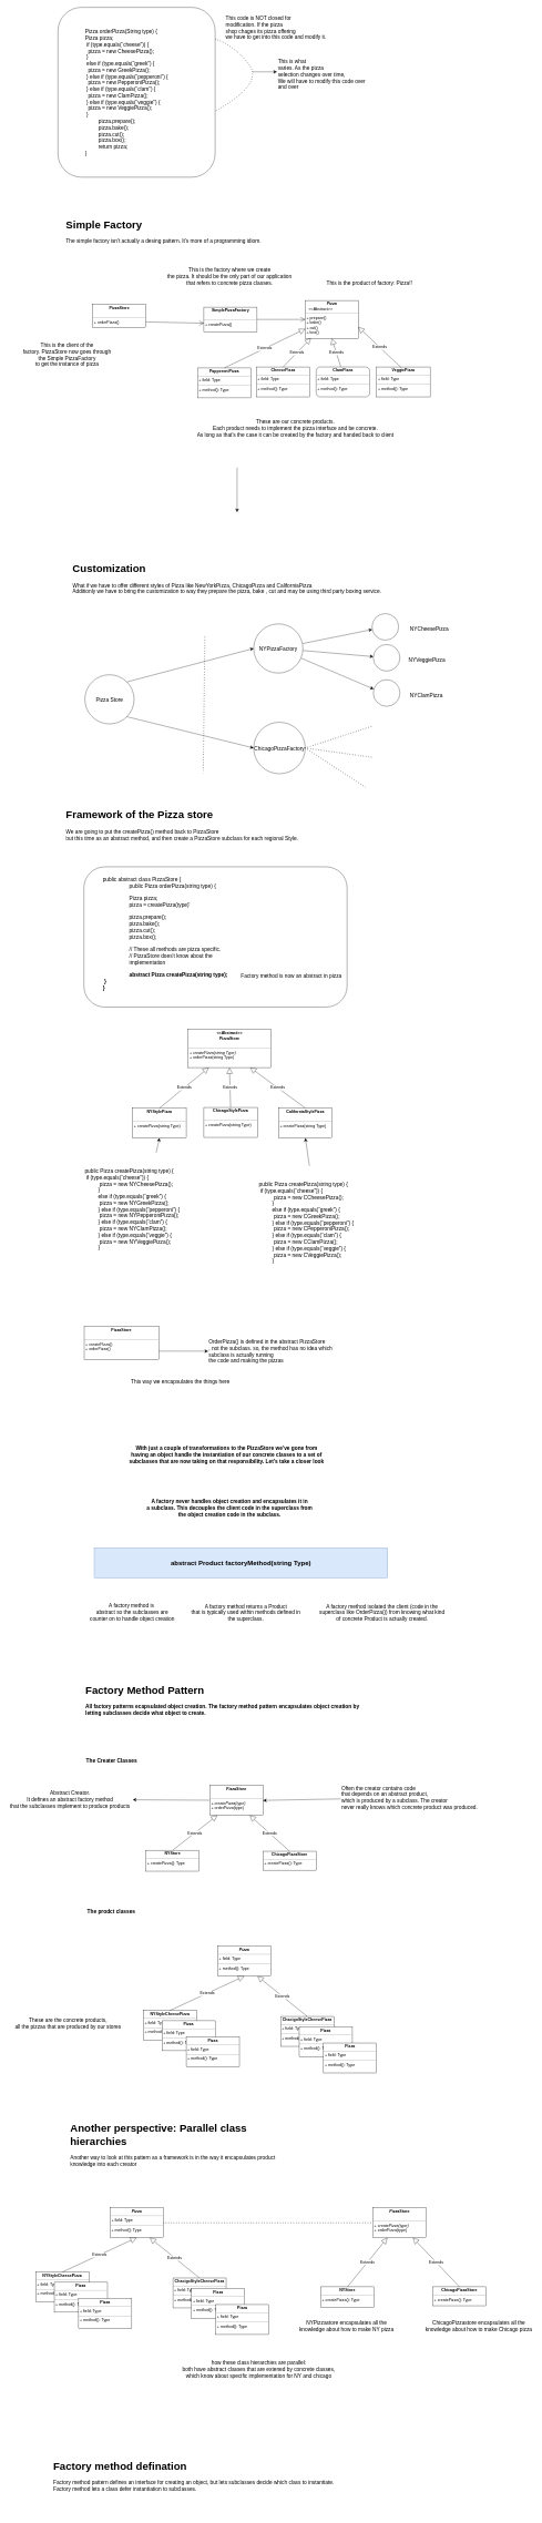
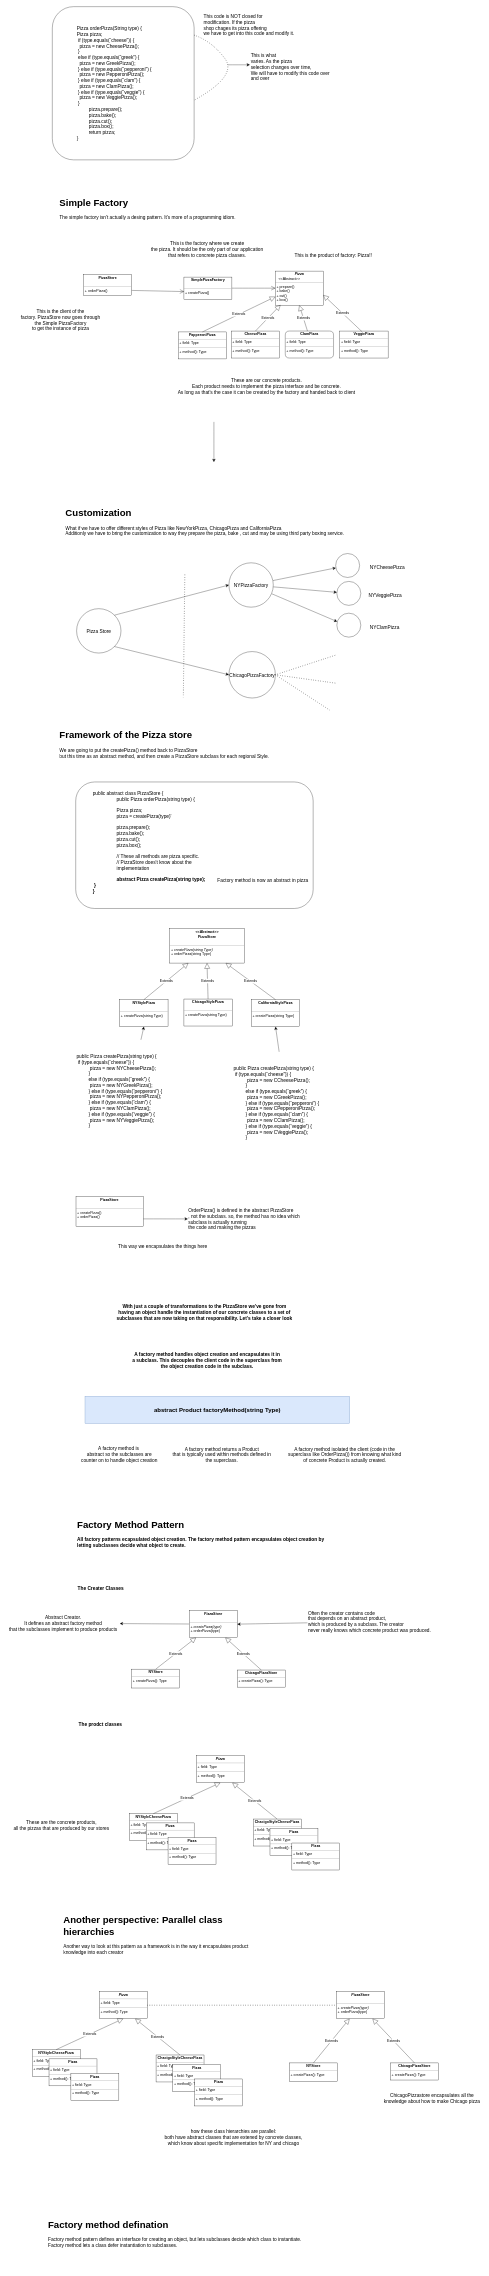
- <mxCell id="65" value="&lt;div&gt;&lt;b&gt;A factory never handles object creation and encapsulates it in&lt;/b&gt;&lt;/div&gt;&lt;div&gt;&lt;b&gt;a subclass. This decouples the client code in the superclass from&lt;/b&gt;&lt;/div&gt;&lt;div&gt;&lt;b&gt;the object creation code in the subclass.&lt;/b&gt;&lt;/div&gt;" style="text;html=1;strokeColor=none;fillColor=none;align=center;verticalAlign=middle;whiteSpace=wrap;rounded=0;fontSize=16;" vertex="1" parent="1"><mxGeometry x="248.5" y="4489" width="883" height="91" as="geometry" /></mxCell>
+ <mxCell id="65" value="&lt;div&gt;&lt;b&gt;A factory method handles object creation and encapsulates it in&lt;/b&gt;&lt;/div&gt;&lt;div&gt;&lt;b&gt;a subclass. This decouples the client code in the superclass from&lt;/b&gt;&lt;/div&gt;&lt;div&gt;&lt;b&gt;the object creation code in the subclass.&lt;/b&gt;&lt;/div&gt;" style="text;html=1;strokeColor=none;fillColor=none;align=center;verticalAlign=middle;whiteSpace=wrap;rounded=0;fontSize=16;" vertex="1" parent="1"><mxGeometry x="248.5" y="4489" width="883" height="91" as="geometry" /></mxCell>
- <mxCell id="109" value="NYPizzastore encapsulates all the&lt;br&gt;knowledge about how to make NY pizza" style="text;html=1;align=center;verticalAlign=middle;resizable=0;points=[];autosize=1;strokeColor=none;fillColor=none;fontSize=16;" vertex="1" parent="1"><mxGeometry x="891" y="6972" width="302" height="50" as="geometry" /></mxCell>
